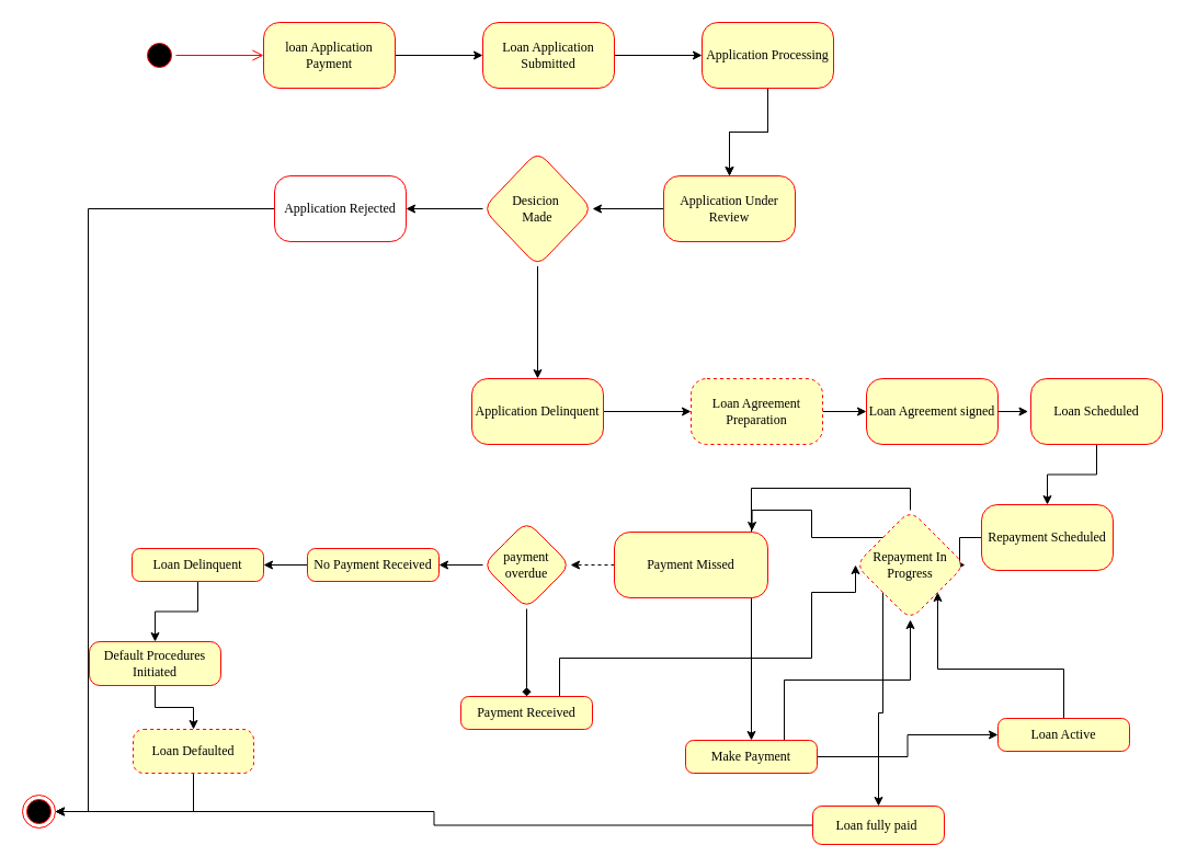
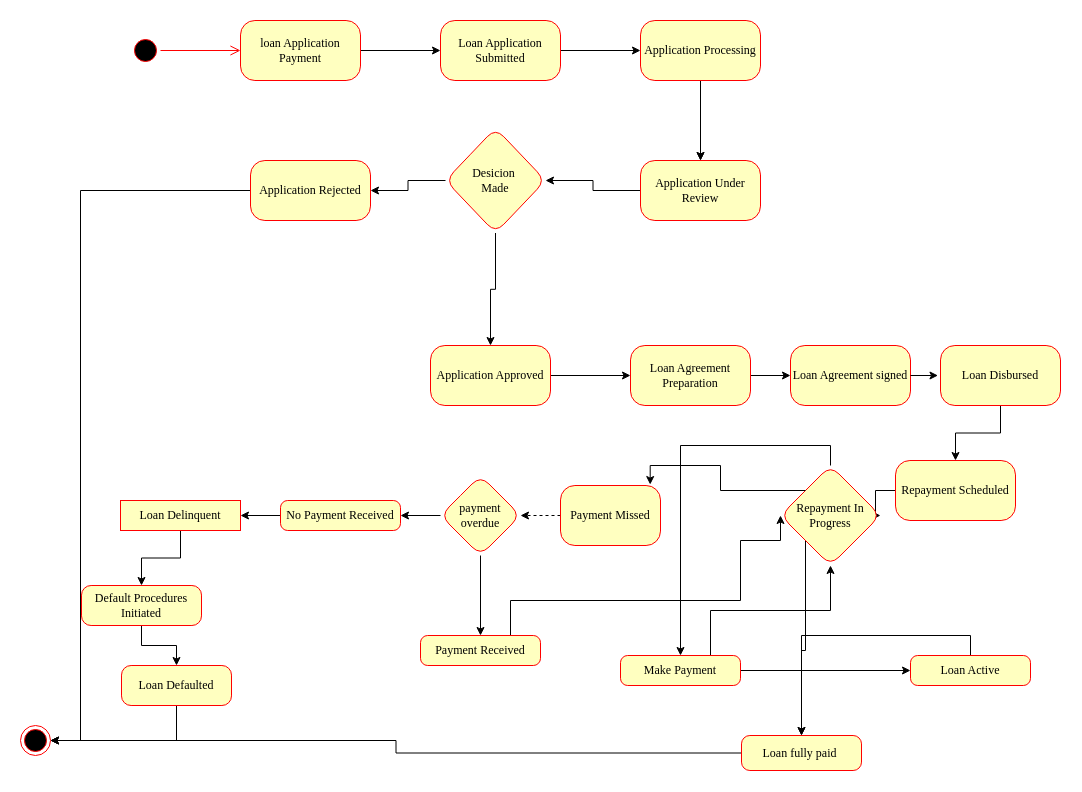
- <mxCell id="20" value="Application Rejected" style="whiteSpace=wrap;html=1;fontFamily=Verdana;fillColor=#ffffff;strokeColor=#ff0000;fontColor=#000000;rounded=1;arcSize=24;shadow=0;comic=0;labelBackgroundColor=none;" vertex="1" parent="1"><mxGeometry x="250" y="160" width="120" height="60" as="geometry" /></mxCell>
+ <mxCell id="20" value="Application Rejected" style="whiteSpace=wrap;html=1;fontFamily=Verdana;fillColor=#ffffc0;strokeColor=#ff0000;fontColor=#000000;rounded=1;arcSize=24;shadow=0;comic=0;labelBackgroundColor=none;" vertex="1" parent="1"><mxGeometry x="250" y="160" width="120" height="60" as="geometry" /></mxCell>
- <mxCell id="16" value="Desicion&amp;nbsp;&lt;div&gt;Made&lt;/div&gt;" style="rhombus;whiteSpace=wrap;html=1;fontFamily=Verdana;fillColor=#ffffc0;strokeColor=#ff0000;fontColor=#000000;rounded=1;arcSize=24;shadow=0;comic=0;labelBackgroundColor=none;" vertex="1" parent="1"><mxGeometry x="440" y="137.5" width="100" height="105" as="geometry" /></mxCell>
+ <mxCell id="16" value="Desicion&amp;nbsp;&lt;div&gt;Made&lt;/div&gt;" style="rhombus;whiteSpace=wrap;html=1;fontFamily=Verdana;fillColor=#ffffc0;strokeColor=#ff0000;fontColor=#000000;rounded=1;arcSize=24;shadow=0;comic=0;labelBackgroundColor=none;" vertex="1" parent="1"><mxGeometry x="445" y="127.5" width="100" height="105" as="geometry" /></mxCell>
- <mxCell id="12" value="Application Under Review" style="whiteSpace=wrap;html=1;fontFamily=Verdana;fillColor=#ffffc0;strokeColor=#ff0000;fontColor=#000000;rounded=1;arcSize=24;shadow=0;comic=0;labelBackgroundColor=none;" vertex="1" parent="1"><mxGeometry x="605" y="160" width="120" height="60" as="geometry" /></mxCell>
+ <mxCell id="12" value="Application Under Review" style="whiteSpace=wrap;html=1;fontFamily=Verdana;fillColor=#ffffc0;strokeColor=#ff0000;fontColor=#000000;rounded=1;arcSize=24;shadow=0;comic=0;labelBackgroundColor=none;" vertex="1" parent="1"><mxGeometry x="640" y="160" width="120" height="60" as="geometry" /></mxCell>
- <mxCell id="18" value="Application Delinquent" style="whiteSpace=wrap;html=1;fontFamily=Verdana;fillColor=#ffffc0;strokeColor=#ff0000;fontColor=#000000;rounded=1;arcSize=24;shadow=0;comic=0;labelBackgroundColor=none;" vertex="1" parent="1"><mxGeometry x="430" y="345" width="120" height="60" as="geometry" /></mxCell>
+ <mxCell id="18" value="Application Approved" style="whiteSpace=wrap;html=1;fontFamily=Verdana;fillColor=#ffffc0;strokeColor=#ff0000;fontColor=#000000;rounded=1;arcSize=24;shadow=0;comic=0;labelBackgroundColor=none;" vertex="1" parent="1"><mxGeometry x="430" y="345" width="120" height="60" as="geometry" /></mxCell>
- <mxCell id="22" value="Loan Agreement Preparation" style="whiteSpace=wrap;html=1;fontFamily=Verdana;fillColor=#ffffc0;strokeColor=#ff0000;fontColor=#000000;rounded=1;arcSize=24;shadow=0;comic=0;labelBackgroundColor=none;dashed=1;" vertex="1" parent="1"><mxGeometry x="630" y="345" width="120" height="60" as="geometry" /></mxCell>
+ <mxCell id="22" value="Loan Agreement Preparation" style="whiteSpace=wrap;html=1;fontFamily=Verdana;fillColor=#ffffc0;strokeColor=#ff0000;fontColor=#000000;rounded=1;arcSize=24;shadow=0;comic=0;labelBackgroundColor=none;" vertex="1" parent="1"><mxGeometry x="630" y="345" width="120" height="60" as="geometry" /></mxCell>
- <mxCell id="24" value="Loan Scheduled" style="whiteSpace=wrap;html=1;fontFamily=Verdana;fillColor=#ffffc0;strokeColor=#ff0000;fontColor=#000000;rounded=1;arcSize=24;shadow=0;comic=0;labelBackgroundColor=none;" vertex="1" parent="1"><mxGeometry x="940" y="345" width="120" height="60" as="geometry" /></mxCell>
+ <mxCell id="24" value="Loan Disbursed" style="whiteSpace=wrap;html=1;fontFamily=Verdana;fillColor=#ffffc0;strokeColor=#ff0000;fontColor=#000000;rounded=1;arcSize=24;shadow=0;comic=0;labelBackgroundColor=none;" vertex="1" parent="1"><mxGeometry x="940" y="345" width="120" height="60" as="geometry" /></mxCell>
- <mxCell id="53" value="Loan Delinquent" style="whiteSpace=wrap;html=1;fontFamily=Verdana;fillColor=#ffffc0;strokeColor=#ff0000;fontColor=#000000;rounded=1;arcSize=24;shadow=0;comic=0;labelBackgroundColor=none;" vertex="1" parent="1"><mxGeometry x="120" y="500" width="120" height="30" as="geometry" /></mxCell>
+ <mxCell id="53" value="Loan Delinquent" style="whiteSpace=wrap;html=1;fontFamily=Verdana;fillColor=#ffffc0;strokeColor=#ff0000;fontColor=#000000;arcSize=24;shadow=0;comic=0;labelBackgroundColor=none;rounded=0;" vertex="1" parent="1"><mxGeometry x="120" y="500" width="120" height="30" as="geometry" /></mxCell>
- <mxCell id="31" value="Payment Missed" style="whiteSpace=wrap;html=1;fontFamily=Verdana;fillColor=#ffffc0;strokeColor=#ff0000;fontColor=#000000;rounded=1;arcSize=24;shadow=0;comic=0;labelBackgroundColor=none;" vertex="1" parent="1"><mxGeometry x="560" y="485" width="140" height="60" as="geometry" /></mxCell>
+ <mxCell id="31" value="Payment Missed" style="whiteSpace=wrap;html=1;fontFamily=Verdana;fillColor=#ffffc0;strokeColor=#ff0000;fontColor=#000000;rounded=1;arcSize=24;shadow=0;comic=0;labelBackgroundColor=none;" vertex="1" parent="1"><mxGeometry x="560" y="485" width="100" height="60" as="geometry" /></mxCell>
- <mxCell id="29" value="Repayment In Progress" style="rhombus;whiteSpace=wrap;html=1;fontFamily=Verdana;fillColor=#ffffc0;strokeColor=#ff0000;fontColor=#000000;rounded=1;arcSize=24;shadow=0;comic=0;labelBackgroundColor=none;dashed=1;" vertex="1" parent="1"><mxGeometry x="780" y="465" width="100" height="100" as="geometry" /></mxCell>
+ <mxCell id="29" value="Repayment In Progress" style="rhombus;whiteSpace=wrap;html=1;fontFamily=Verdana;fillColor=#ffffc0;strokeColor=#ff0000;fontColor=#000000;rounded=1;arcSize=24;shadow=0;comic=0;labelBackgroundColor=none;" vertex="1" parent="1"><mxGeometry x="780" y="465" width="100" height="100" as="geometry" /></mxCell>
- <mxCell id="41" style="edgeStyle=orthogonalEdgeStyle;rounded=0;orthogonalLoop=1;jettySize=auto;html=1;exitX=0.5;exitY=0;exitDx=0;exitDy=0;entryX=1;entryY=1;entryDx=0;entryDy=0;" edge="1" parent="1" source="42" target="29"><mxGeometry relative="1" as="geometry" /></mxCell>
+ <mxCell id="41" style="edgeStyle=orthogonalEdgeStyle;rounded=0;orthogonalLoop=1;jettySize=auto;html=1;exitX=0.5;exitY=0;exitDx=0;exitDy=0;" edge="1" parent="1" source="42" target="40"><mxGeometry relative="1" as="geometry" /></mxCell>
- <mxCell id="45" value="" style="edgeStyle=orthogonalEdgeStyle;rounded=0;orthogonalLoop=1;jettySize=auto;html=1;endArrow=diamond;" edge="1" parent="1" source="47" target="49"><mxGeometry relative="1" as="geometry" /></mxCell>
+ <mxCell id="45" value="" style="edgeStyle=orthogonalEdgeStyle;rounded=0;orthogonalLoop=1;jettySize=auto;html=1;" edge="1" parent="1" source="47" target="49"><mxGeometry relative="1" as="geometry" /></mxCell>
- <mxCell id="35" value="Loan Defaulted" style="whiteSpace=wrap;html=1;fontFamily=Verdana;fillColor=#ffffc0;strokeColor=#ff0000;fontColor=#000000;rounded=1;arcSize=24;shadow=0;comic=0;labelBackgroundColor=none;dashed=1;" vertex="1" parent="1"><mxGeometry x="121" y="665" width="110" height="40" as="geometry" /></mxCell>
+ <mxCell id="35" value="Loan Defaulted" style="whiteSpace=wrap;html=1;fontFamily=Verdana;fillColor=#ffffc0;strokeColor=#ff0000;fontColor=#000000;rounded=1;arcSize=24;shadow=0;comic=0;labelBackgroundColor=none;" vertex="1" parent="1"><mxGeometry x="121" y="665" width="110" height="40" as="geometry" /></mxCell>
- <mxCell id="38" value="Make Payment" style="whiteSpace=wrap;html=1;fontFamily=Verdana;fillColor=#ffffc0;strokeColor=#ff0000;fontColor=#000000;rounded=1;arcSize=24;shadow=0;comic=0;labelBackgroundColor=none;" vertex="1" parent="1"><mxGeometry x="625" y="675" width="120" height="30" as="geometry" /></mxCell>
+ <mxCell id="38" value="Make Payment" style="whiteSpace=wrap;html=1;fontFamily=Verdana;fillColor=#ffffc0;strokeColor=#ff0000;fontColor=#000000;rounded=1;arcSize=24;shadow=0;comic=0;labelBackgroundColor=none;" vertex="1" parent="1"><mxGeometry x="620" y="655" width="120" height="30" as="geometry" /></mxCell>
